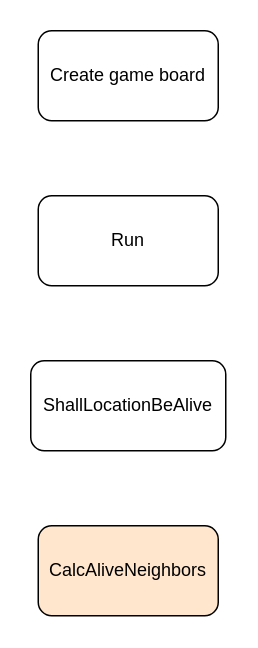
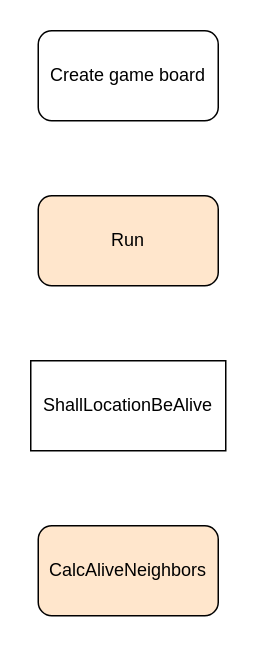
- <mxCell id="4" value="Run" style="rounded=1;whiteSpace=wrap;html=1;" vertex="1" parent="1"><mxGeometry x="25" y="130" width="120" height="60" as="geometry" /></mxCell>
+ <mxCell id="4" value="Run" style="rounded=1;whiteSpace=wrap;html=1;fillColor=#ffe6cc;" vertex="1" parent="1"><mxGeometry x="25" y="130" width="120" height="60" as="geometry" /></mxCell>
- <mxCell id="3" value="ShallLocationBeAlive" style="rounded=1;whiteSpace=wrap;html=1;" vertex="1" parent="1"><mxGeometry x="20" y="240" width="130" height="60" as="geometry" /></mxCell>
+ <mxCell id="3" value="ShallLocationBeAlive" style="whiteSpace=wrap;html=1;rounded=0;" vertex="1" parent="1"><mxGeometry x="20" y="240" width="130" height="60" as="geometry" /></mxCell>
